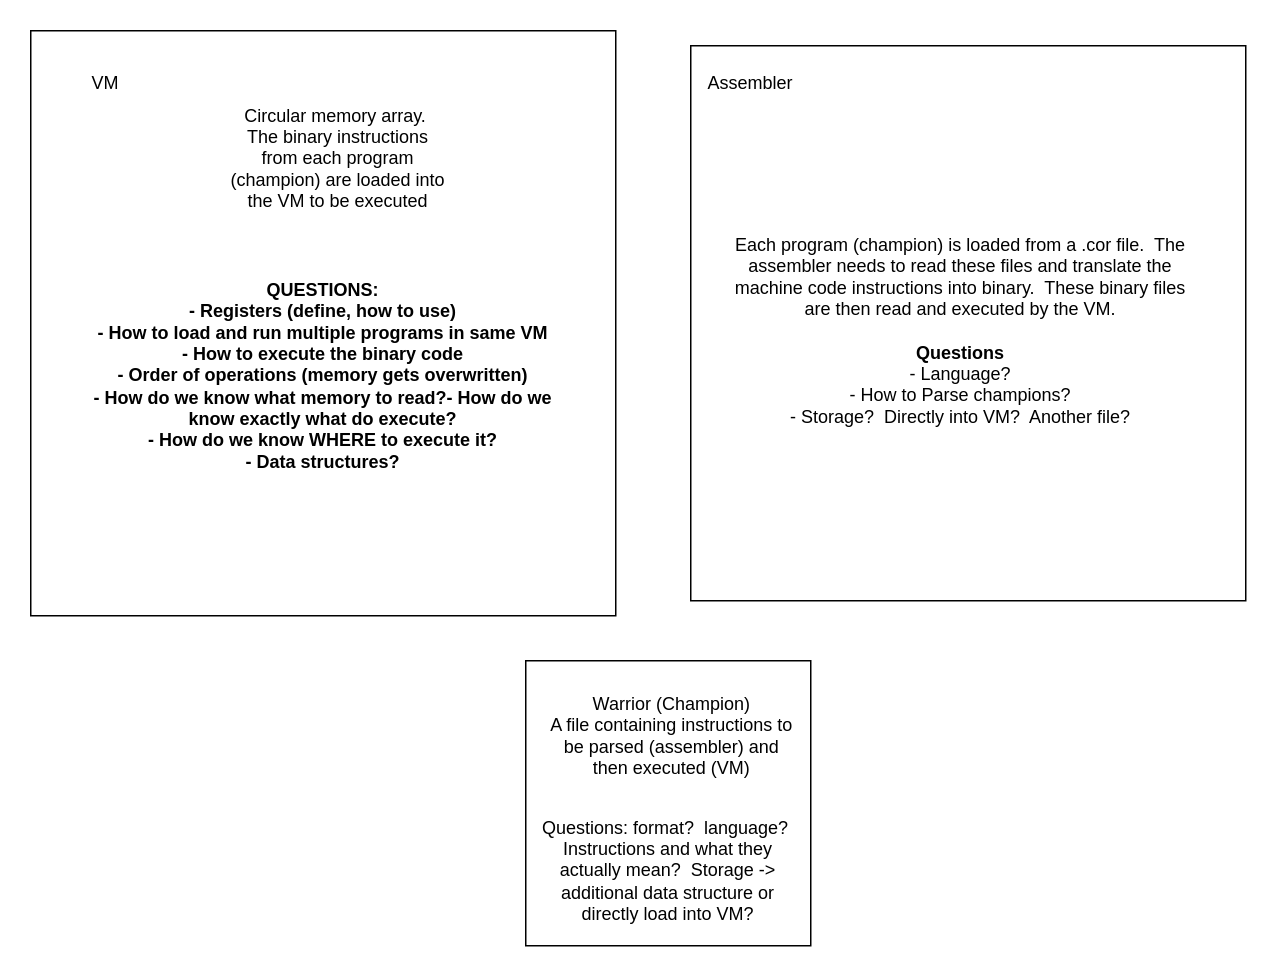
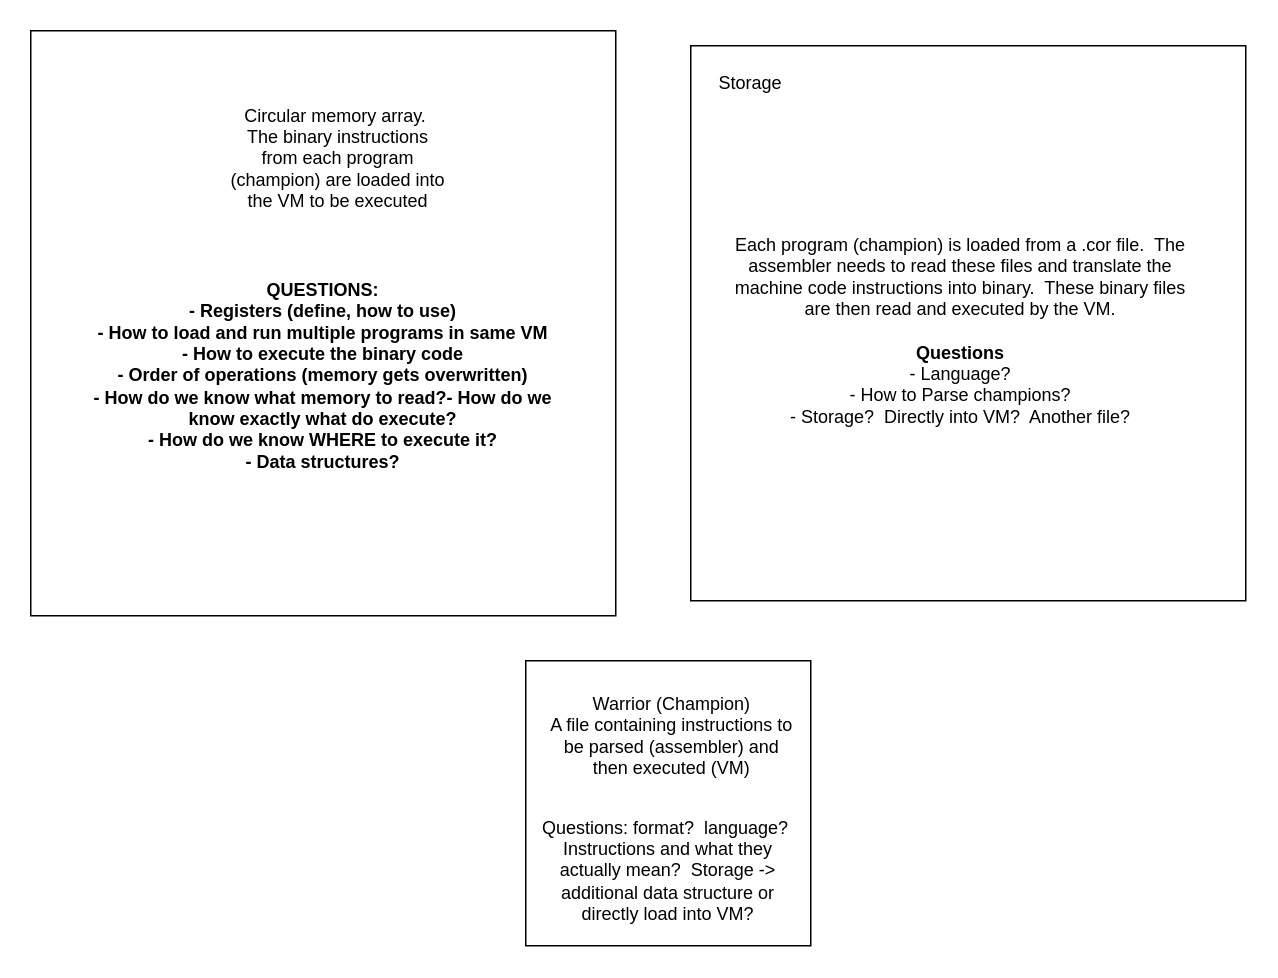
- <mxCell id="3" value="VM" style="text;strokeColor=none;align=center;fillColor=none;html=1;verticalAlign=middle;whiteSpace=wrap;rounded=0;" vertex="1" parent="1"><mxGeometry x="40" y="40" width="60" height="30" as="geometry" /></mxCell>
- <mxCell id="7" value="Assembler" style="text;strokeColor=none;align=center;fillColor=none;html=1;verticalAlign=middle;whiteSpace=wrap;rounded=0;" vertex="1" parent="1"><mxGeometry x="470" y="40" width="60" height="30" as="geometry" /></mxCell>
+ <mxCell id="7" value="Storage" style="text;strokeColor=none;align=center;fillColor=none;html=1;verticalAlign=middle;whiteSpace=wrap;rounded=0;" vertex="1" parent="1"><mxGeometry x="470" y="40" width="60" height="30" as="geometry" /></mxCell>
